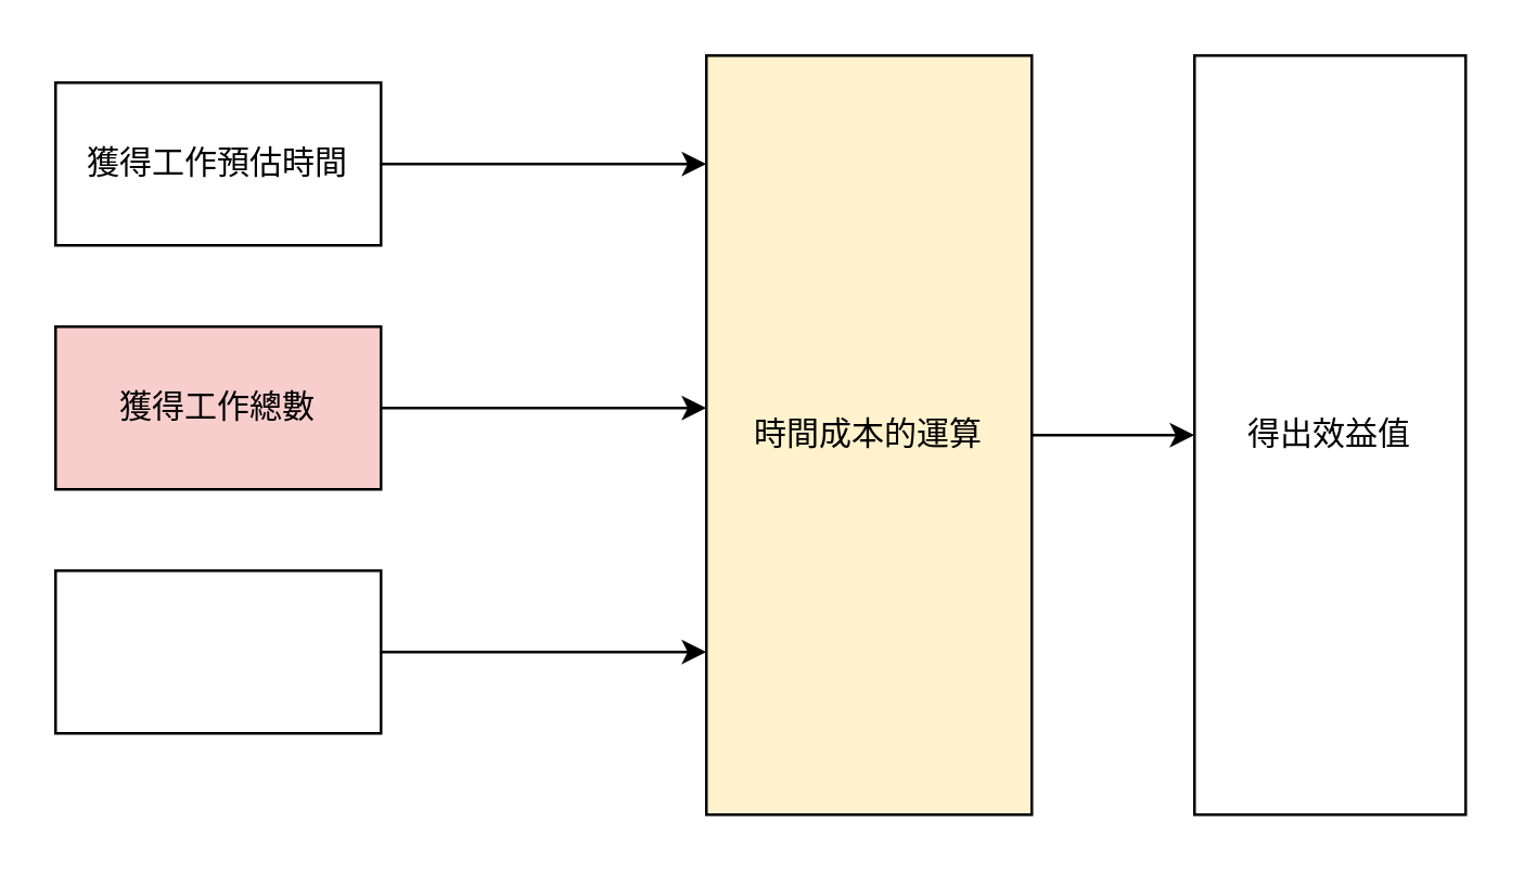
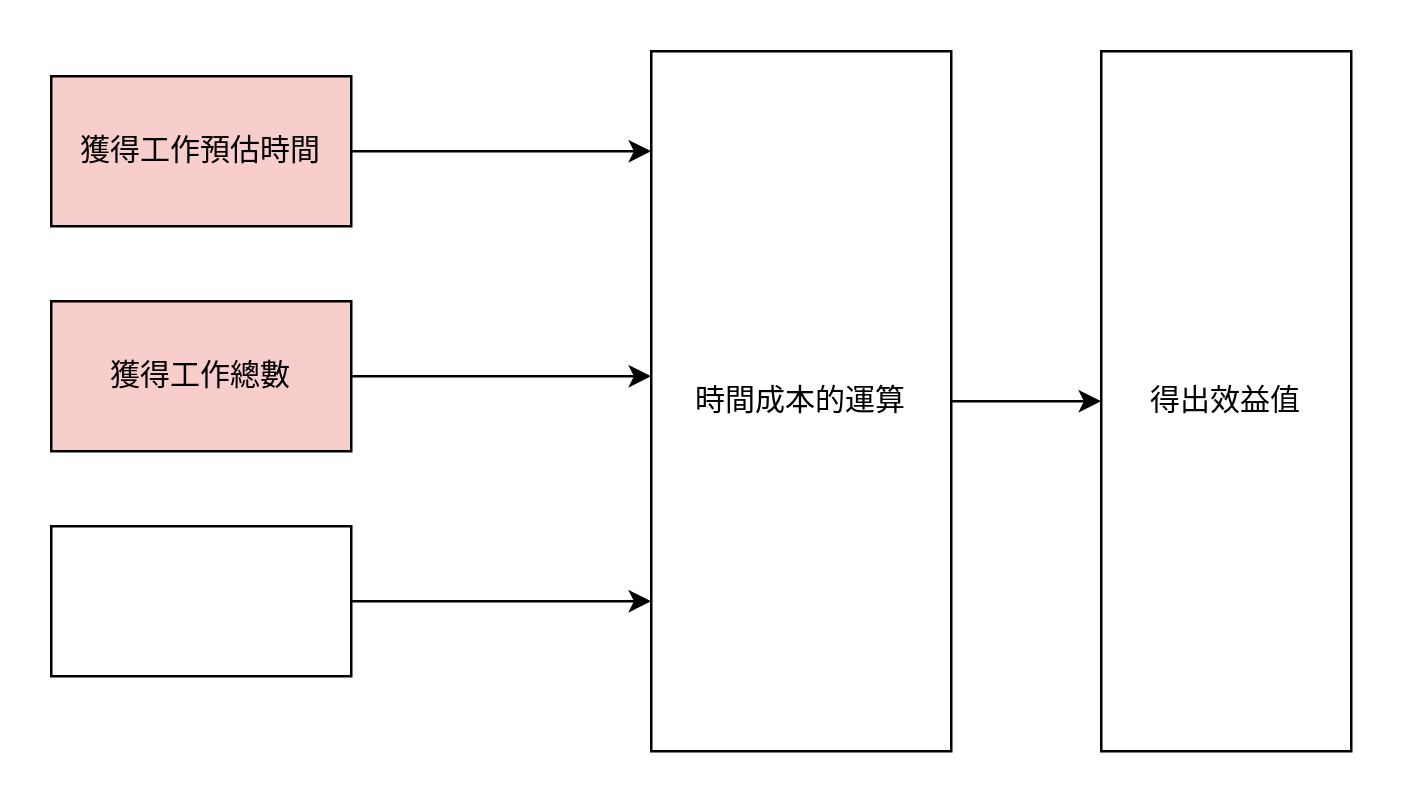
- <mxCell id="2" value="獲得工作預估時間" style="rounded=0;whiteSpace=wrap;html=1;" vertex="1" parent="1"><mxGeometry x="20" y="30" width="120" height="60" as="geometry" /></mxCell>
+ <mxCell id="2" value="獲得工作預估時間" style="rounded=0;whiteSpace=wrap;html=1;fillColor=#f8cecc;" vertex="1" parent="1"><mxGeometry x="20" y="30" width="120" height="60" as="geometry" /></mxCell>
- <mxCell id="8" value="時間成本的運算" style="rounded=0;whiteSpace=wrap;html=1;fillColor=#fff2cc;" vertex="1" parent="1"><mxGeometry x="260" y="20" width="120" height="280" as="geometry" /></mxCell>
+ <mxCell id="8" value="時間成本的運算" style="rounded=0;whiteSpace=wrap;html=1;" vertex="1" parent="1"><mxGeometry x="260" y="20" width="120" height="280" as="geometry" /></mxCell>
